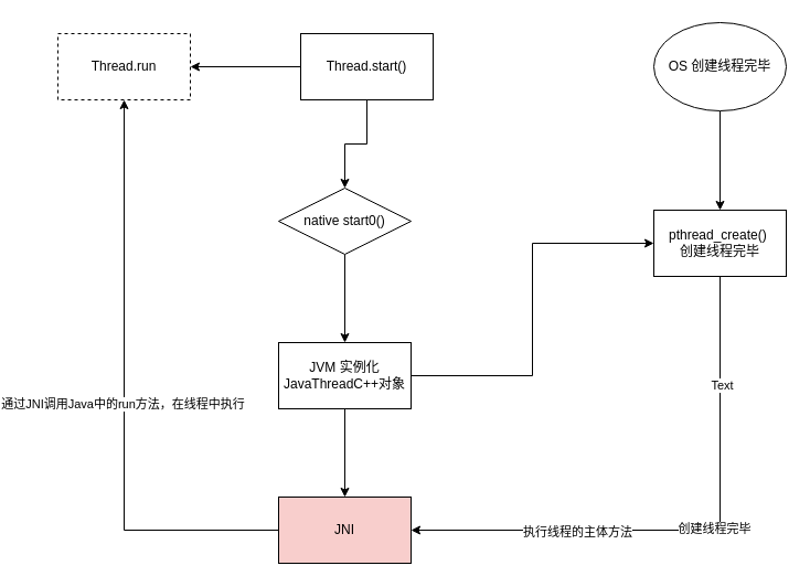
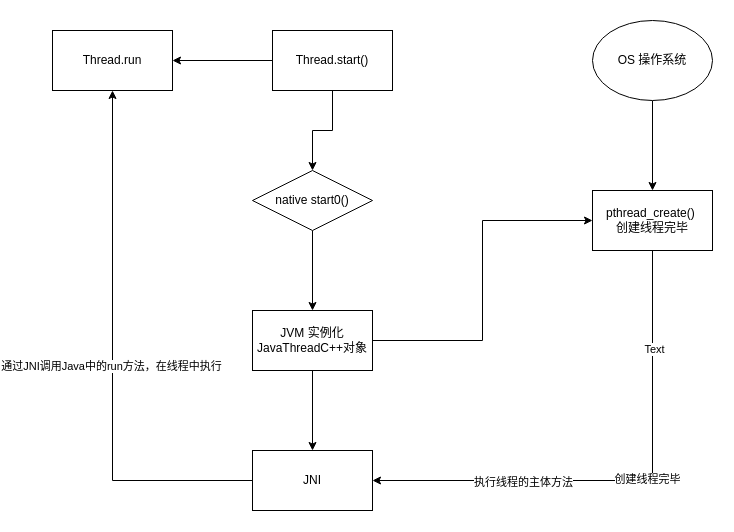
- <mxCell id="20" value="Thread.run" style="whiteSpace=wrap;html=1;rounded=0;dashed=1;" vertex="1" parent="1"><mxGeometry x="20" y="30" width="120" height="60" as="geometry" /></mxCell>
+ <mxCell id="20" value="Thread.run" style="whiteSpace=wrap;html=1;rounded=0;" vertex="1" parent="1"><mxGeometry x="20" y="30" width="120" height="60" as="geometry" /></mxCell>
- <mxCell id="6" value="OS 创建线程完毕" style="ellipse;whiteSpace=wrap;html=1;" vertex="1" parent="1"><mxGeometry x="560" y="20" width="120" height="80" as="geometry" /></mxCell>
+ <mxCell id="6" value="OS 操作系统" style="ellipse;whiteSpace=wrap;html=1;" vertex="1" parent="1"><mxGeometry x="560" y="20" width="120" height="80" as="geometry" /></mxCell>
- <mxCell id="19" value="JNI" style="whiteSpace=wrap;html=1;rounded=0;fillColor=#f8cecc;" vertex="1" parent="1"><mxGeometry x="220" y="450" width="120" height="60" as="geometry" /></mxCell>
+ <mxCell id="19" value="JNI" style="whiteSpace=wrap;html=1;rounded=0;" vertex="1" parent="1"><mxGeometry x="220" y="450" width="120" height="60" as="geometry" /></mxCell>
